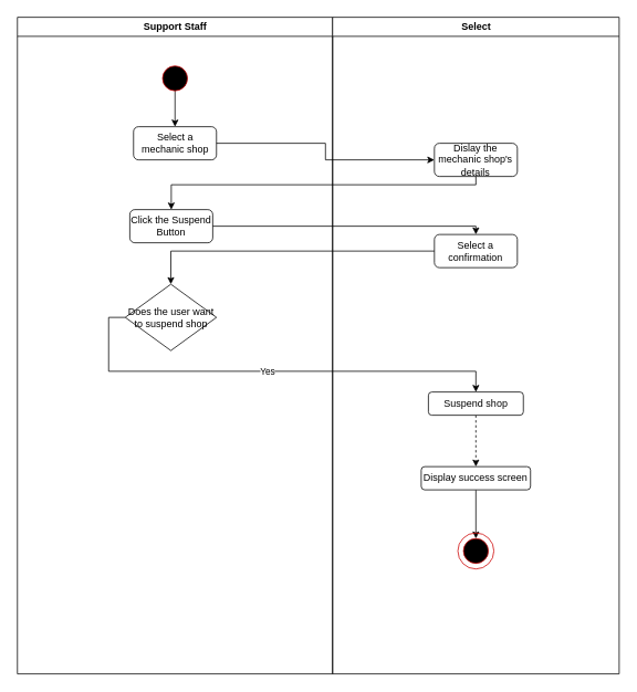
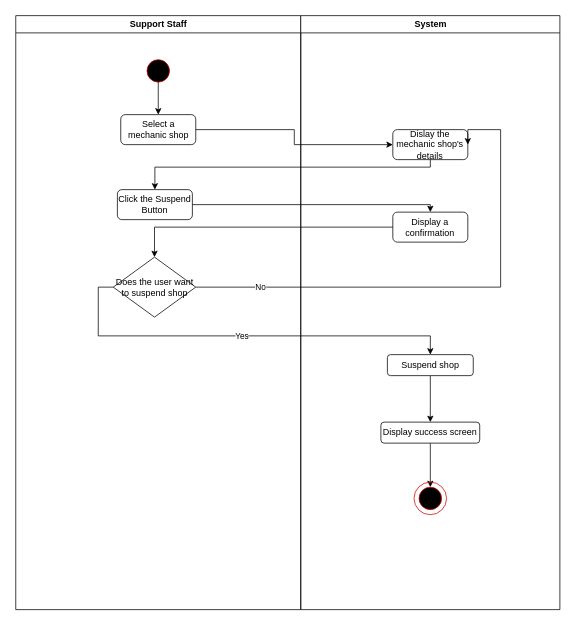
- <mxCell id="9" value="Select" style="swimlane;whiteSpace=wrap;movable=0;" parent="1" vertex="1"><mxGeometry x="400.5" y="20" width="345.5" height="792" as="geometry" /></mxCell>
+ <mxCell id="9" value="System" style="swimlane;whiteSpace=wrap;movable=0;" parent="1" vertex="1"><mxGeometry x="400.5" y="20" width="345.5" height="792" as="geometry" /></mxCell>
+ <mxCell id="24" style="edgeStyle=orthogonalEdgeStyle;rounded=0;orthogonalLoop=1;jettySize=auto;html=1;entryX=1;entryY=0.5;entryDx=0;entryDy=0;exitX=1;exitY=0.5;exitDx=0;exitDy=0;" parent="1" source="8" target="10" edge="1"><mxGeometry relative="1" as="geometry"><Array as="points"><mxPoint x="667" y="382" /><mxPoint x="667" y="172" /></Array></mxGeometry></mxCell>
+ <mxCell id="25" value="No" style="edgeLabel;html=1;align=center;verticalAlign=middle;resizable=0;points=[];" parent="24" vertex="1" connectable="0"><mxGeometry x="-0.746" y="1" relative="1" as="geometry"><mxPoint as="offset" /></mxGeometry></mxCell>
- <mxCell id="13" value="Select a confirmation" style="rounded=1;whiteSpace=wrap;html=1;" parent="9" vertex="1"><mxGeometry x="122.75" y="262" width="100" height="40" as="geometry" /></mxCell>
+ <mxCell id="13" value="Display a confirmation" style="rounded=1;whiteSpace=wrap;html=1;" parent="9" vertex="1"><mxGeometry x="122.75" y="262" width="100" height="40" as="geometry" /></mxCell>
- <mxCell id="14" style="edgeStyle=orthogonalEdgeStyle;rounded=0;orthogonalLoop=1;jettySize=auto;html=1;exitX=0.5;exitY=1;exitDx=0;exitDy=0;entryX=0.5;entryY=0;entryDx=0;entryDy=0;dashed=1;" parent="9" source="15" target="12" edge="1"><mxGeometry relative="1" as="geometry" /></mxCell>
+ <mxCell id="14" style="edgeStyle=orthogonalEdgeStyle;rounded=0;orthogonalLoop=1;jettySize=auto;html=1;exitX=0.5;exitY=1;exitDx=0;exitDy=0;entryX=0.5;entryY=0;entryDx=0;entryDy=0;" parent="9" source="15" target="12" edge="1"><mxGeometry relative="1" as="geometry" /></mxCell>
